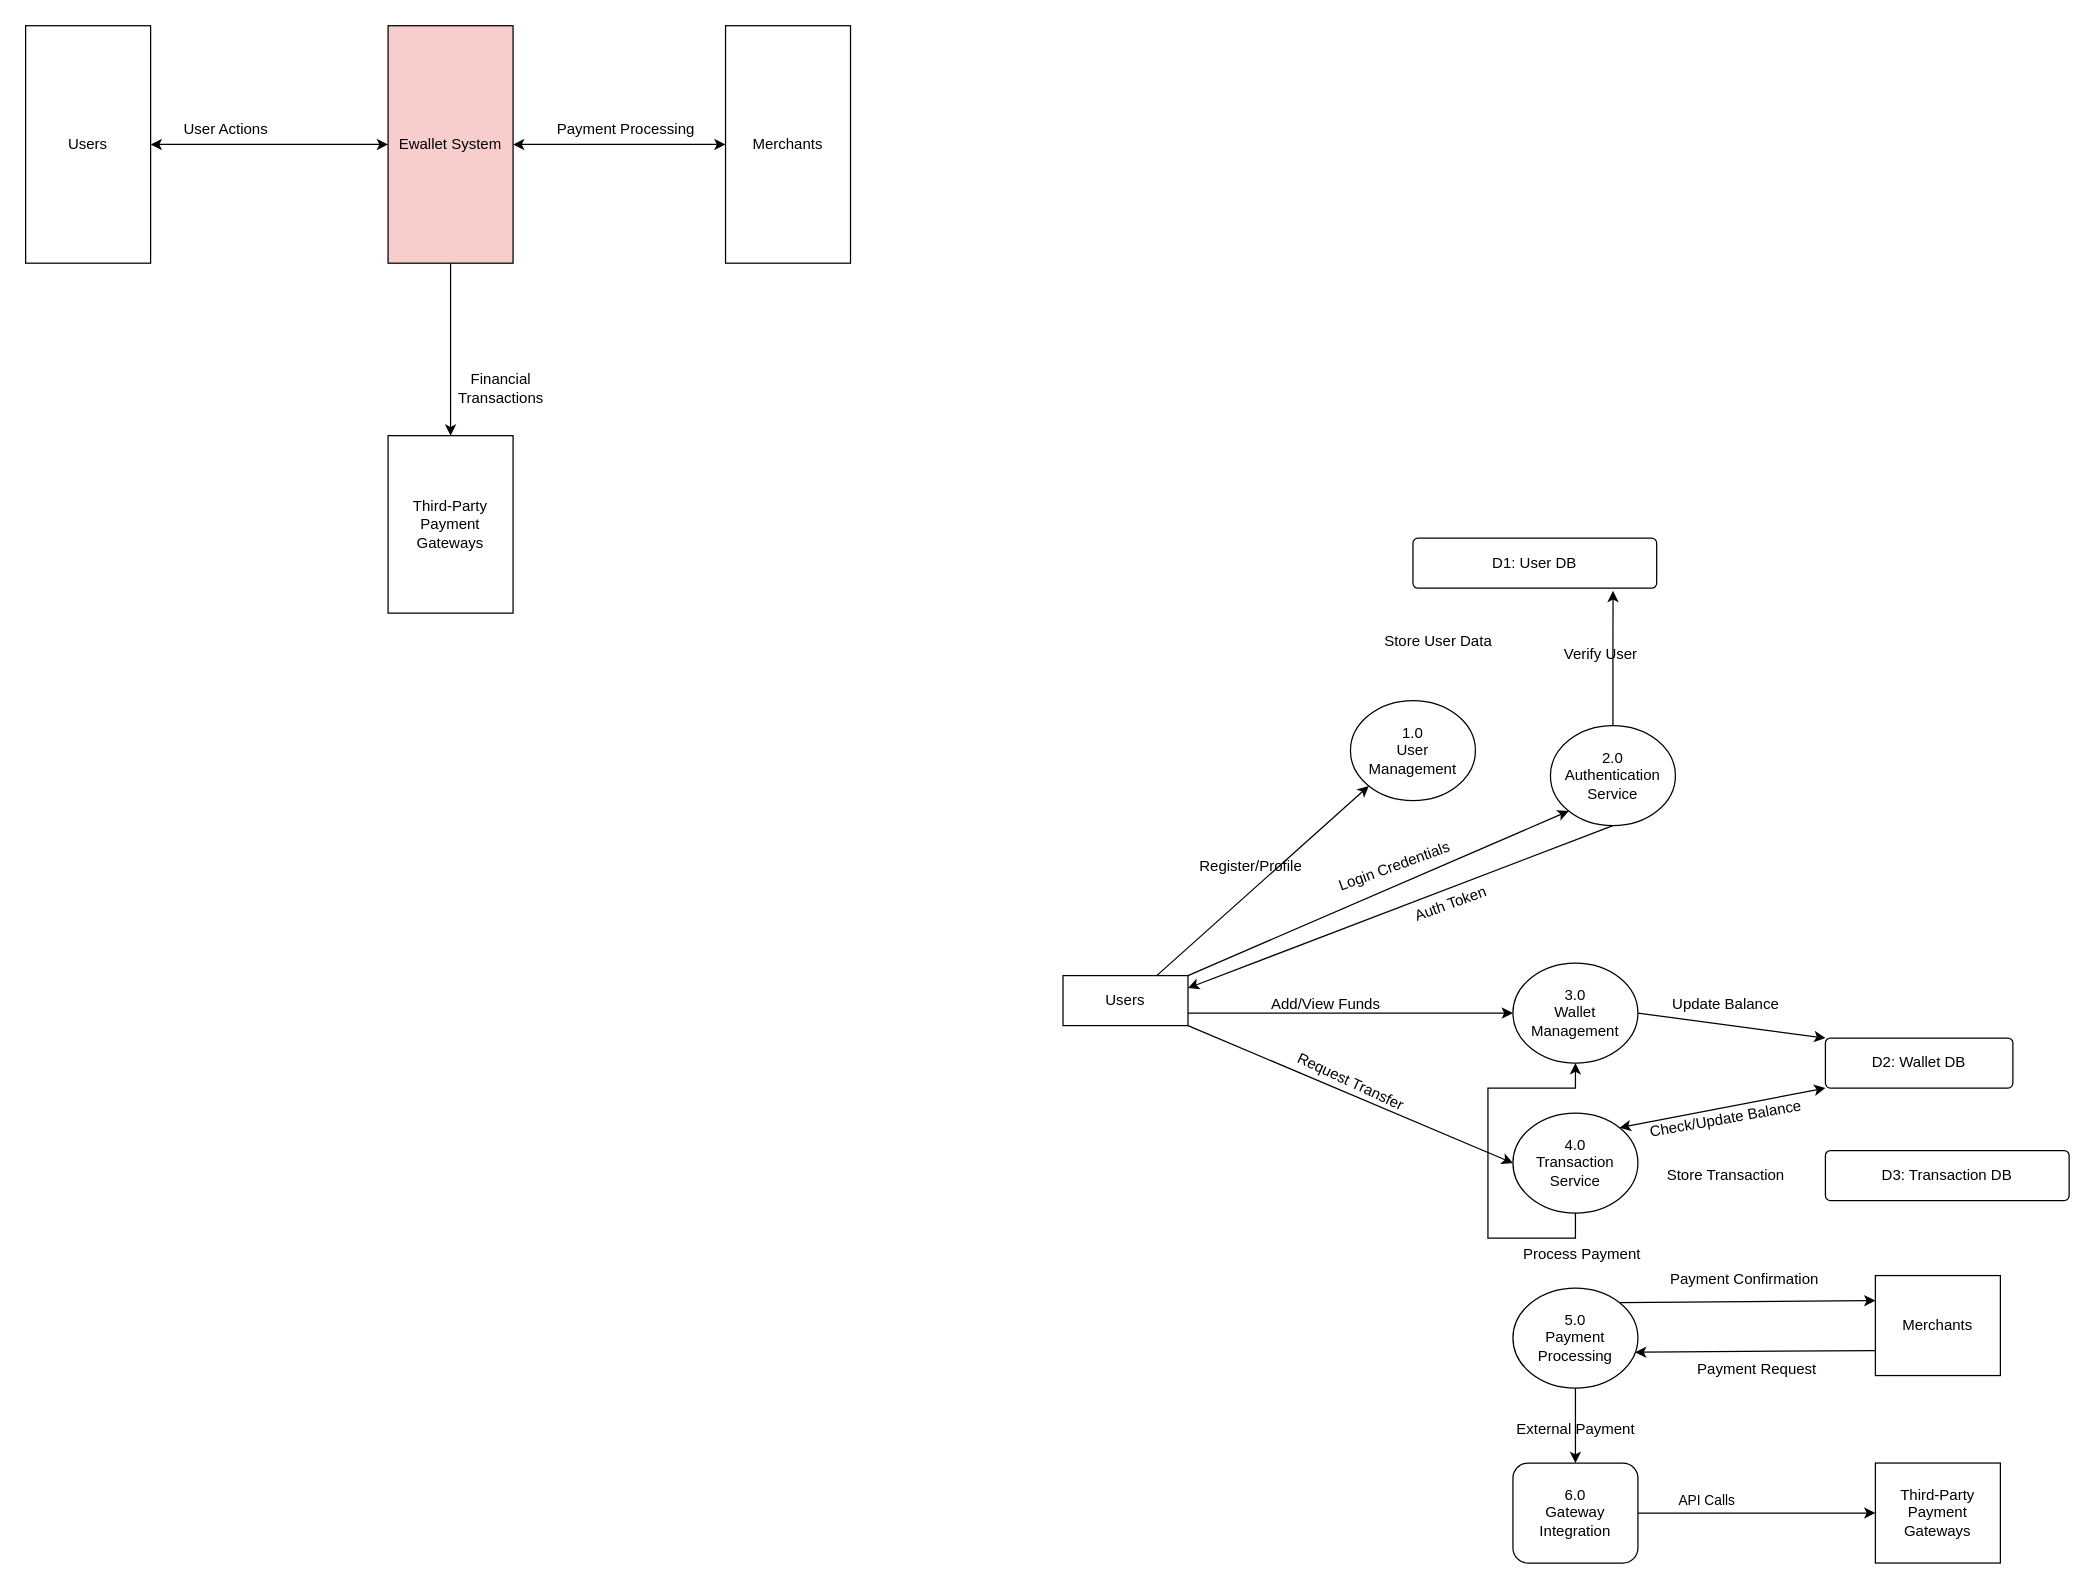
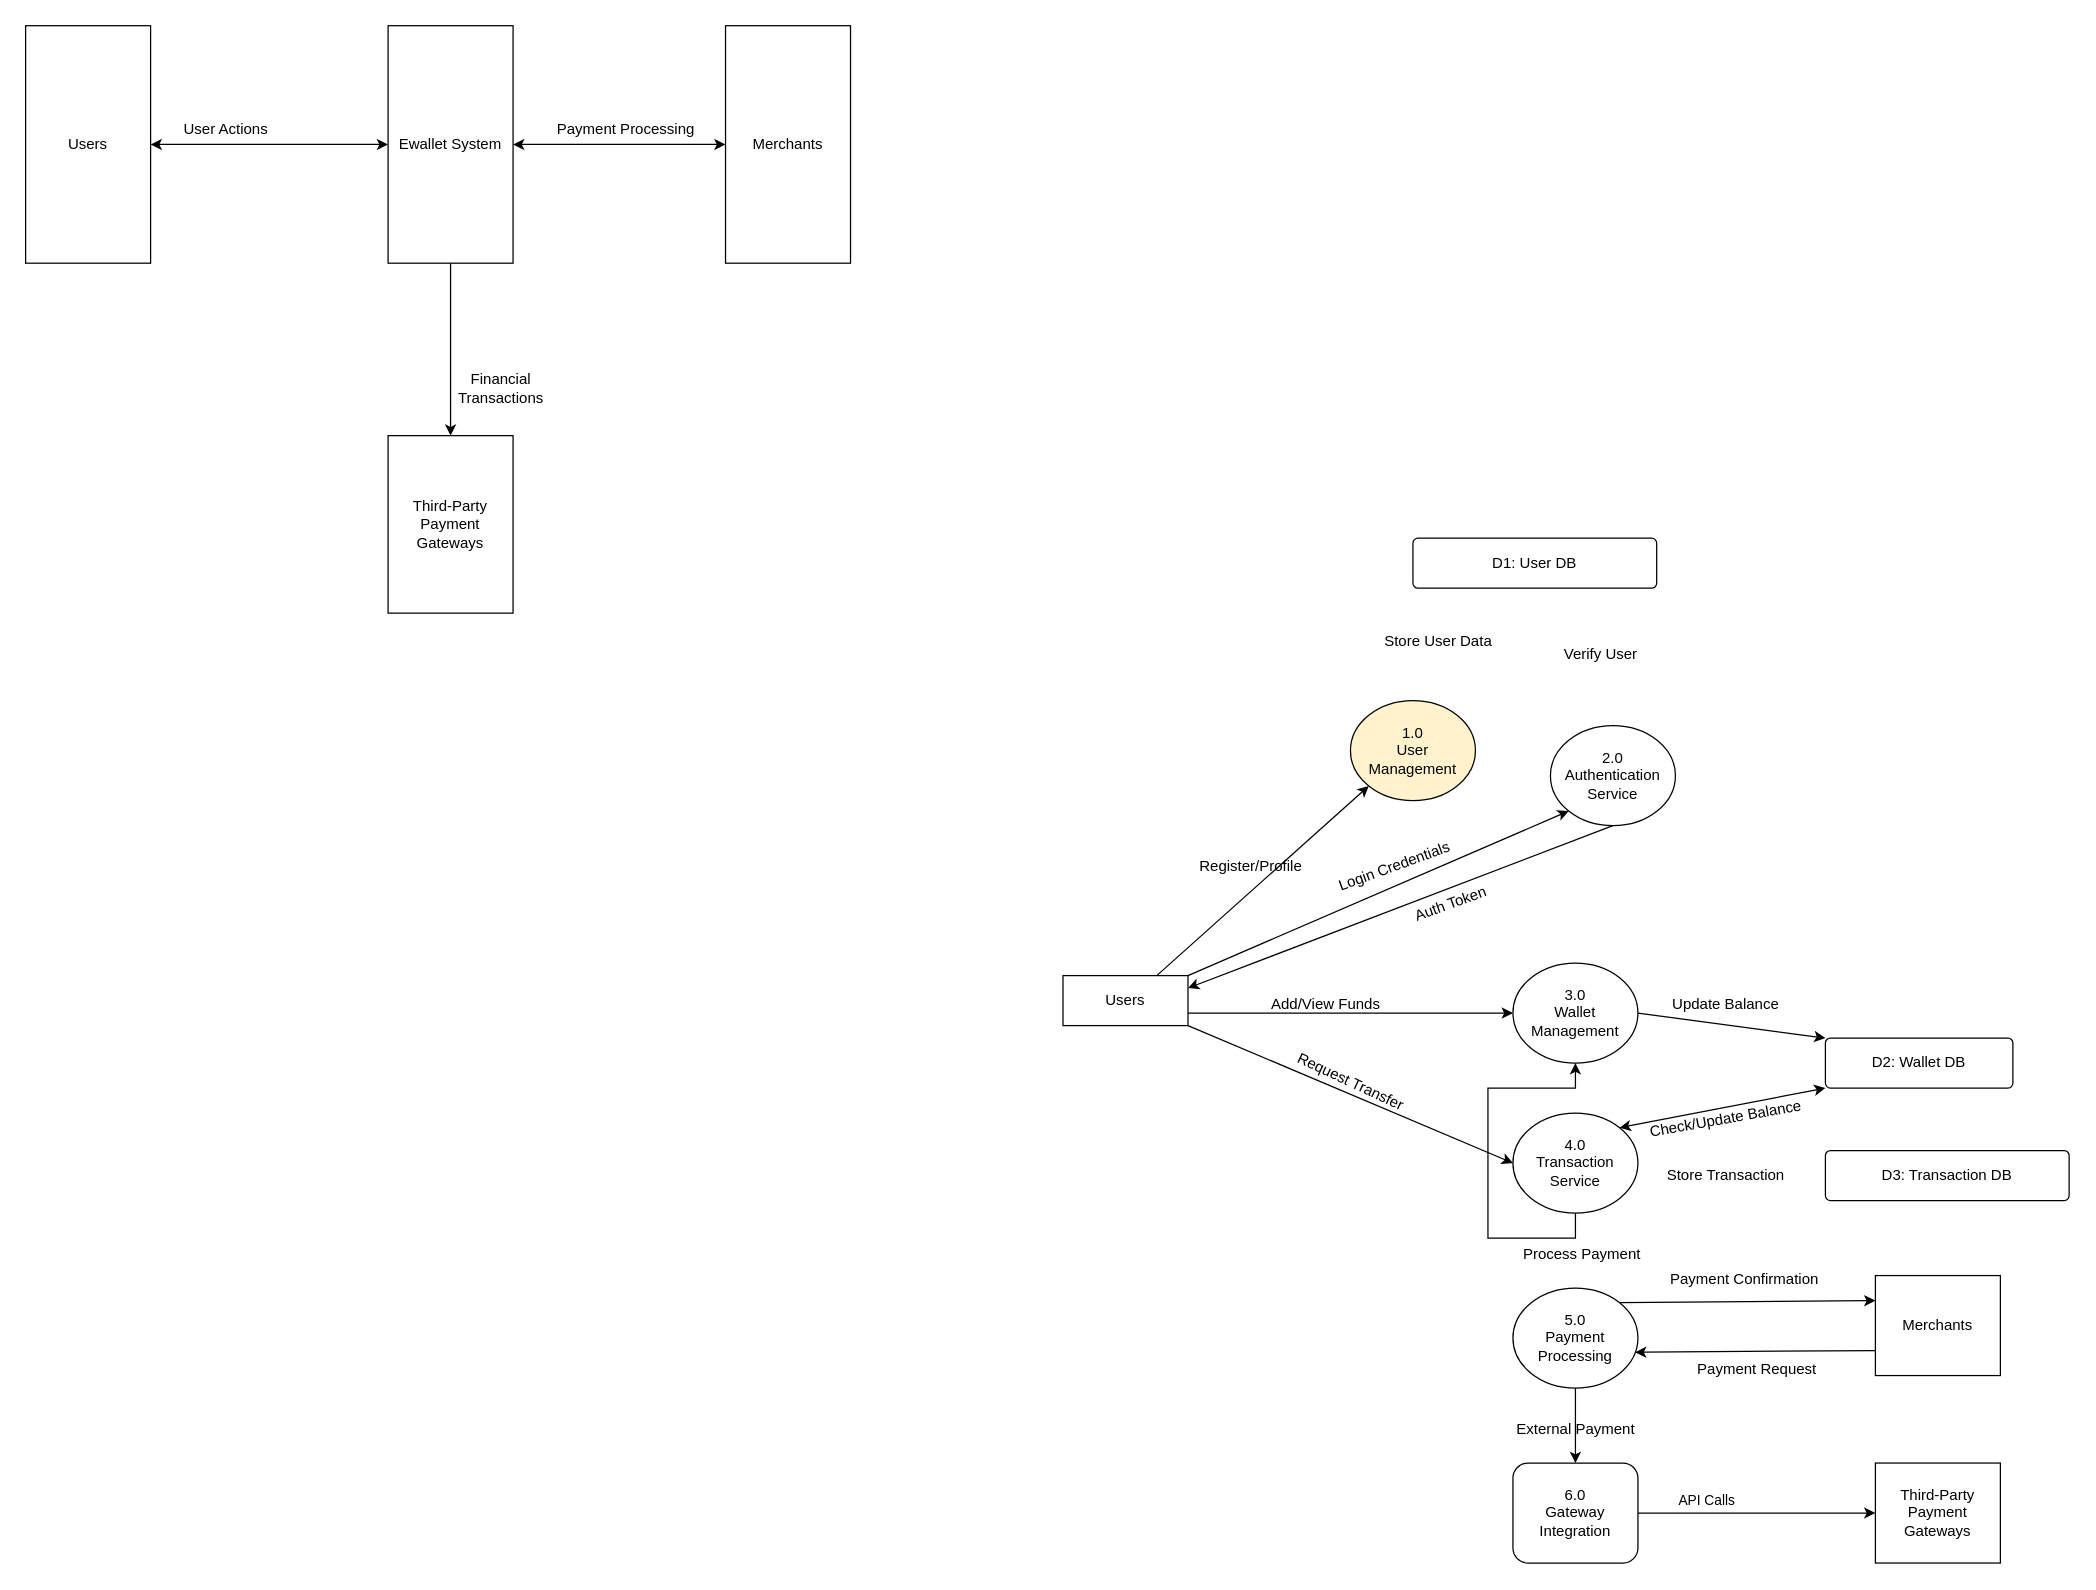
- <mxCell id="3" value="Ewallet System" style="whiteSpace=wrap;html=1;align=center;fillColor=#f8cecc;" vertex="1" parent="1"><mxGeometry x="310" y="20" width="100" height="190" as="geometry" /></mxCell>
+ <mxCell id="3" value="Ewallet System" style="whiteSpace=wrap;html=1;align=center;" vertex="1" parent="1"><mxGeometry x="310" y="20" width="100" height="190" as="geometry" /></mxCell>
- <mxCell id="22" style="edgeStyle=orthogonalEdgeStyle;rounded=0;orthogonalLoop=1;jettySize=auto;html=1;exitX=0.5;exitY=0;exitDx=0;exitDy=0;entryX=0.821;entryY=1.054;entryDx=0;entryDy=0;entryPerimeter=0;" edge="1" parent="1" source="18" target="21"><mxGeometry relative="1" as="geometry" /></mxCell>
- <mxCell id="15" value="1.0&lt;div&gt;User Management&lt;/div&gt;" style="ellipse;whiteSpace=wrap;html=1;align=center;" vertex="1" parent="1"><mxGeometry x="1080" y="560" width="100" height="80" as="geometry" /></mxCell>
+ <mxCell id="15" value="1.0&lt;div&gt;User Management&lt;/div&gt;" style="ellipse;whiteSpace=wrap;html=1;align=center;fillColor=#fff2cc;" vertex="1" parent="1"><mxGeometry x="1080" y="560" width="100" height="80" as="geometry" /></mxCell>
